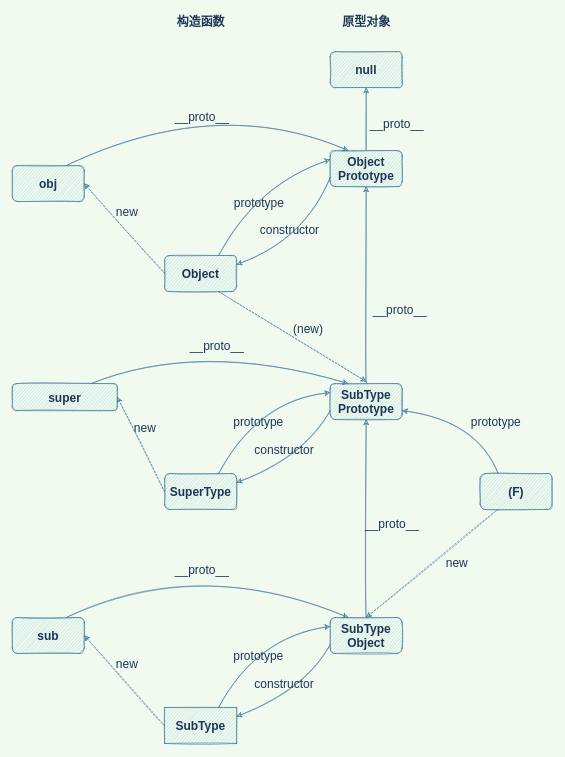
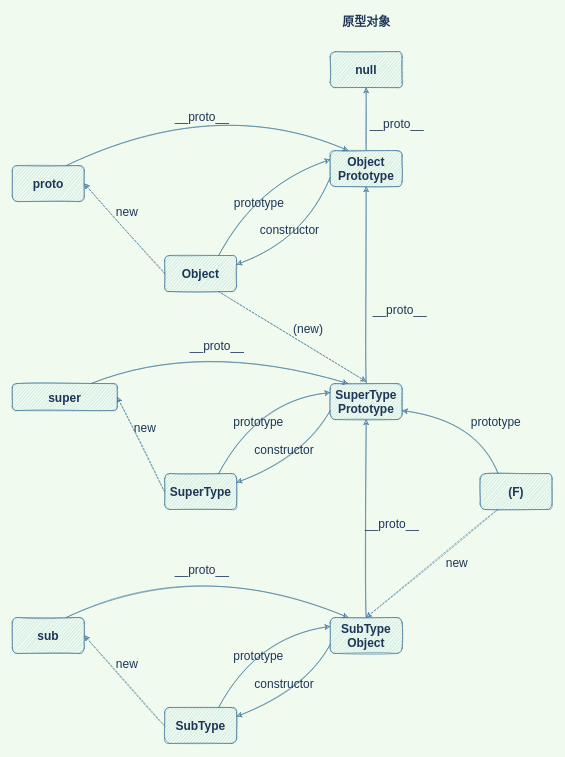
- <mxCell id="2" value="&lt;font face=&quot;Comic Sans MS&quot; style=&quot;font-size: 20px&quot;&gt;构造函数&lt;/font&gt;" style="text;html=1;resizable=0;autosize=1;align=center;verticalAlign=middle;points=[];fillColor=none;strokeColor=none;fontStyle=1;labelBackgroundColor=none;horizontal=1;fontSize=20;fontColor=#1D3557;sketch=1;rounded=1;" parent="1" vertex="1"><mxGeometry x="284" y="20" width="100" height="30" as="geometry" /></mxCell>
- <mxCell id="4" value="obj" style="whiteSpace=wrap;html=1;labelBackgroundColor=none;fontSize=20;align=center;fillColor=#A8DADC;strokeColor=#457B9D;fontColor=#1D3557;sketch=1;rounded=1;fontStyle=1" parent="1" vertex="1"><mxGeometry x="20" y="275" width="120" height="60" as="geometry" /></mxCell>
+ <mxCell id="4" value="proto" style="whiteSpace=wrap;html=1;labelBackgroundColor=none;fontSize=20;align=center;fillColor=#A8DADC;strokeColor=#457B9D;fontColor=#1D3557;sketch=1;rounded=1;fontStyle=1" parent="1" vertex="1"><mxGeometry x="20" y="275" width="120" height="60" as="geometry" /></mxCell>
- <mxCell id="22" value="SubType Prototype" style="whiteSpace=wrap;html=1;labelBackgroundColor=none;fontSize=20;fillColor=#A8DADC;strokeColor=#457B9D;fontColor=#1D3557;sketch=1;rounded=1;fontStyle=1" parent="1" vertex="1"><mxGeometry x="550" y="638.47" width="120" height="60" as="geometry" /></mxCell>
+ <mxCell id="22" value="SuperType Prototype" style="whiteSpace=wrap;html=1;labelBackgroundColor=none;fontSize=20;fillColor=#A8DADC;strokeColor=#457B9D;fontColor=#1D3557;sketch=1;rounded=1;fontStyle=1" parent="1" vertex="1"><mxGeometry x="550" y="638.47" width="120" height="60" as="geometry" /></mxCell>
- <mxCell id="32" value="SubType" style="whiteSpace=wrap;html=1;labelBackgroundColor=none;fontSize=20;fillColor=#A8DADC;strokeColor=#457B9D;fontColor=#1D3557;sketch=1;fontStyle=1;rounded=0;" parent="1" vertex="1"><mxGeometry x="274" y="1178.47" width="120" height="60" as="geometry" /></mxCell>
+ <mxCell id="32" value="SubType" style="whiteSpace=wrap;html=1;labelBackgroundColor=none;fontSize=20;fillColor=#A8DADC;strokeColor=#457B9D;fontColor=#1D3557;sketch=1;rounded=1;fontStyle=1" parent="1" vertex="1"><mxGeometry x="274" y="1178.47" width="120" height="60" as="geometry" /></mxCell>
